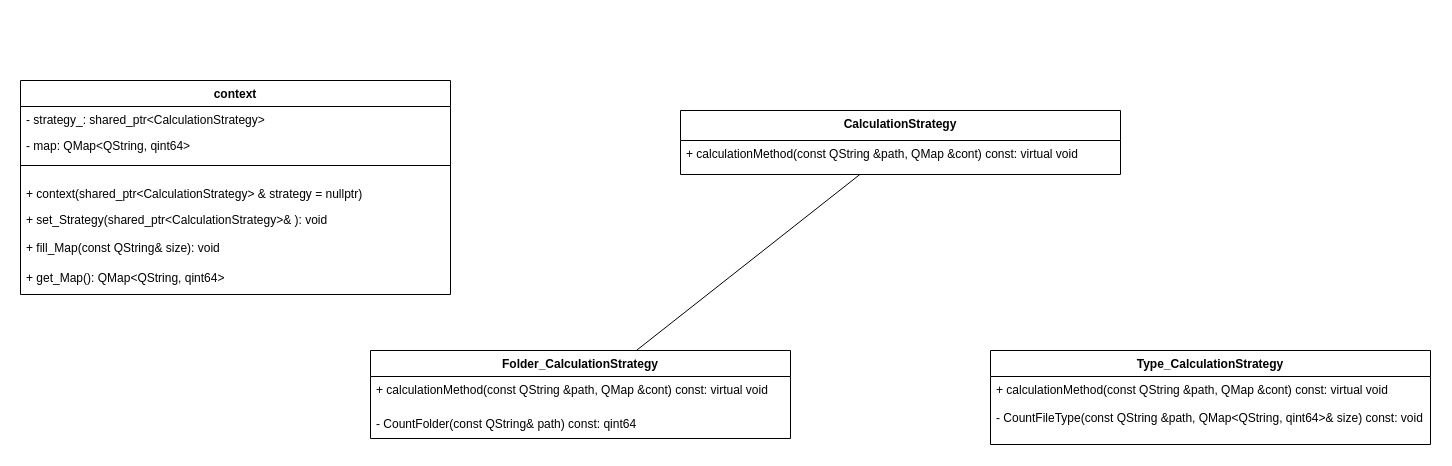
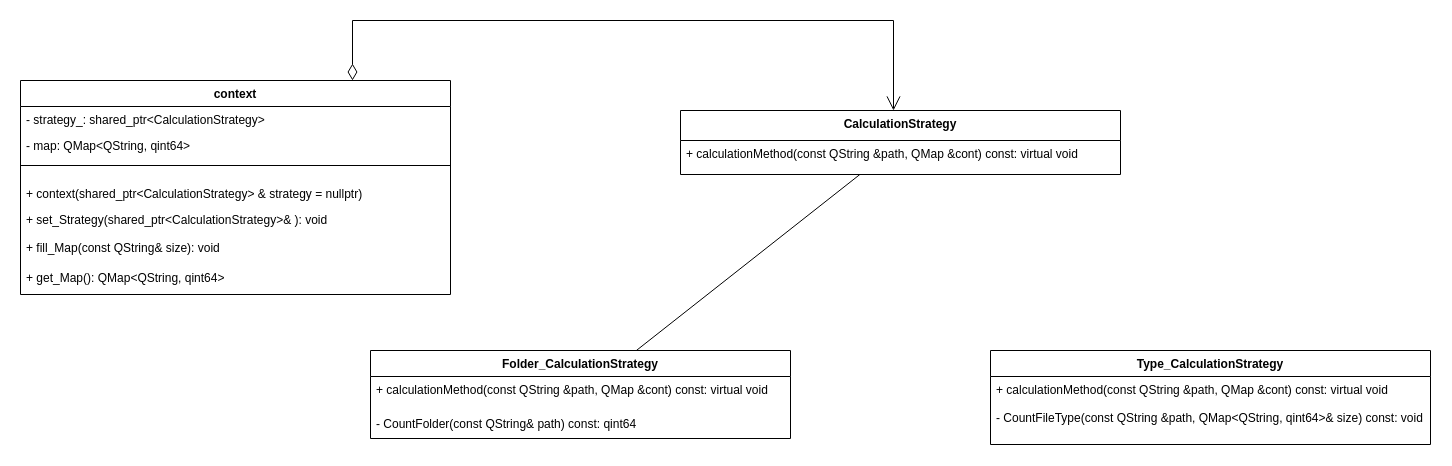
+ <mxCell id="15" value="" style="endArrow=open;html=1;endSize=12;startArrow=diamondThin;startSize=14;startFill=0;edgeStyle=orthogonalEdgeStyle;align=left;verticalAlign=bottom;rounded=0;" parent="1" source="2" target="10" edge="1"><mxGeometry x="-1" y="3" relative="1" as="geometry"><mxPoint x="470" y="210" as="sourcePoint" /><mxPoint x="892.5" y="-40" as="targetPoint" /><Array as="points"><mxPoint x="352" y="20" /><mxPoint x="893" y="20" /></Array></mxGeometry></mxCell>
